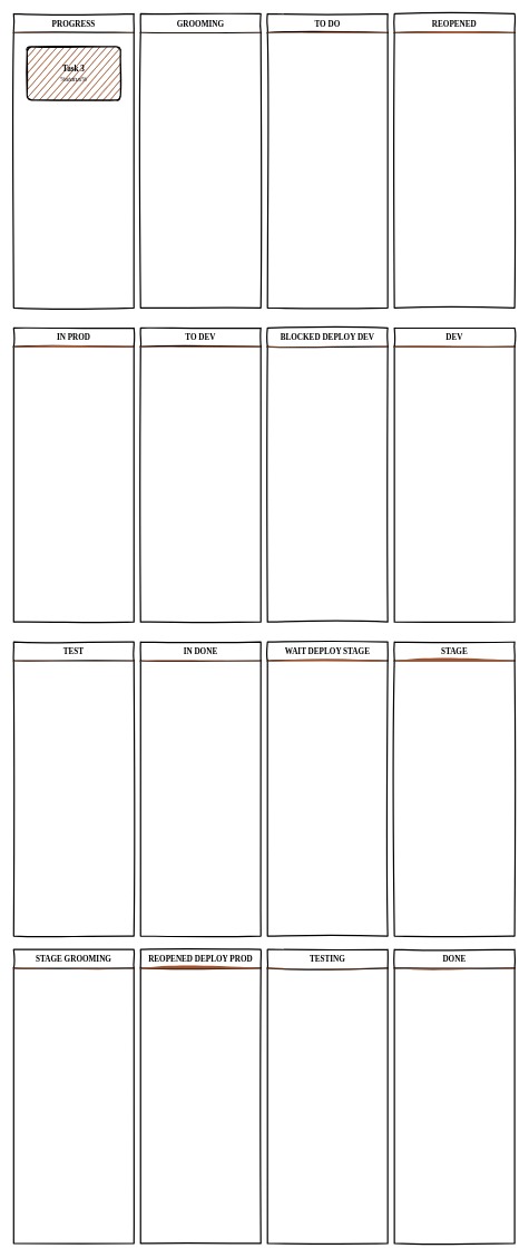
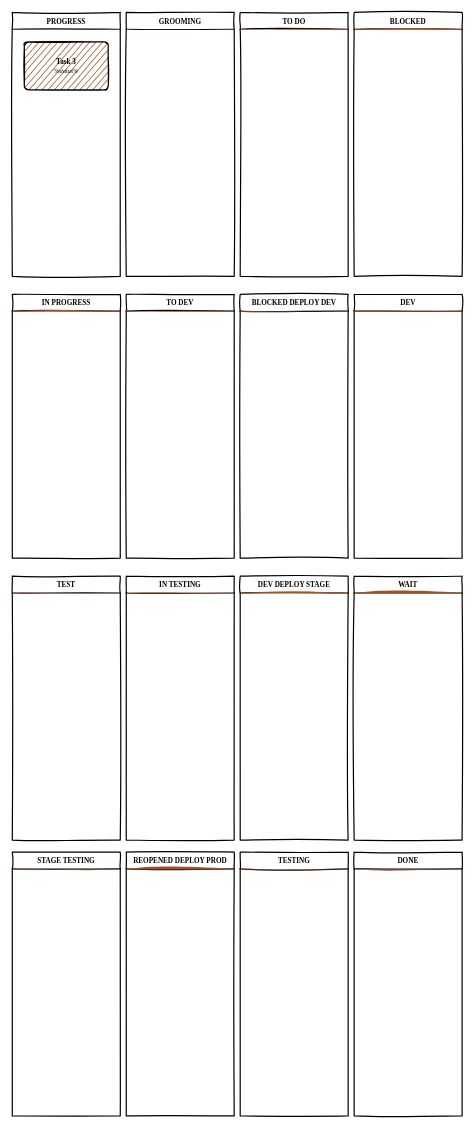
- <mxCell id="8" value="REOPENED" style="swimlane;strokeWidth=2;fontFamily=Permanent Marker;html=0;startSize=1;verticalAlign=bottom;spacingBottom=5;points=[];childLayout=stackLayout;stackBorder=20;stackSpacing=20;resizeLast=0;resizeParent=1;horizontalStack=0;collapsible=0;sketch=1;strokeColor=none;fillStyle=solid;fillColor=#A0522D;" vertex="1" parent="7"><mxGeometry y="28" width="180" height="412" as="geometry" /></mxCell>
+ <mxCell id="8" value="BLOCKED" style="swimlane;strokeWidth=2;fontFamily=Permanent Marker;html=0;startSize=1;verticalAlign=bottom;spacingBottom=5;points=[];childLayout=stackLayout;stackBorder=20;stackSpacing=20;resizeLast=0;resizeParent=1;horizontalStack=0;collapsible=0;sketch=1;strokeColor=none;fillStyle=solid;fillColor=#A0522D;" vertex="1" parent="7"><mxGeometry y="28" width="180" height="412" as="geometry" /></mxCell>
- <mxCell id="10" value="IN PROD" style="swimlane;strokeWidth=2;fontFamily=Permanent Marker;html=0;startSize=1;verticalAlign=bottom;spacingBottom=5;points=[];childLayout=stackLayout;stackBorder=20;stackSpacing=20;resizeLast=0;resizeParent=1;horizontalStack=0;collapsible=0;sketch=1;strokeColor=none;fillStyle=solid;fillColor=#A0522D;" vertex="1" parent="9"><mxGeometry y="28" width="180" height="412" as="geometry" /></mxCell>
+ <mxCell id="10" value="IN PROGRESS" style="swimlane;strokeWidth=2;fontFamily=Permanent Marker;html=0;startSize=1;verticalAlign=bottom;spacingBottom=5;points=[];childLayout=stackLayout;stackBorder=20;stackSpacing=20;resizeLast=0;resizeParent=1;horizontalStack=0;collapsible=0;sketch=1;strokeColor=none;fillStyle=solid;fillColor=#A0522D;" vertex="1" parent="9"><mxGeometry y="28" width="180" height="412" as="geometry" /></mxCell>
- <mxCell id="22" value="IN DONE" style="swimlane;strokeWidth=2;fontFamily=Permanent Marker;html=0;startSize=1;verticalAlign=bottom;spacingBottom=5;points=[];childLayout=stackLayout;stackBorder=20;stackSpacing=20;resizeLast=0;resizeParent=1;horizontalStack=0;collapsible=0;sketch=1;strokeColor=none;fillStyle=solid;fillColor=#A0522D;" vertex="1" parent="21"><mxGeometry y="28" width="180" height="412" as="geometry" /></mxCell>
+ <mxCell id="22" value="IN TESTING" style="swimlane;strokeWidth=2;fontFamily=Permanent Marker;html=0;startSize=1;verticalAlign=bottom;spacingBottom=5;points=[];childLayout=stackLayout;stackBorder=20;stackSpacing=20;resizeLast=0;resizeParent=1;horizontalStack=0;collapsible=0;sketch=1;strokeColor=none;fillStyle=solid;fillColor=#A0522D;" vertex="1" parent="21"><mxGeometry y="28" width="180" height="412" as="geometry" /></mxCell>
- <mxCell id="24" value="WAIT DEPLOY STAGE" style="swimlane;strokeWidth=2;fontFamily=Permanent Marker;html=0;startSize=1;verticalAlign=bottom;spacingBottom=5;points=[];childLayout=stackLayout;stackBorder=20;stackSpacing=20;resizeLast=0;resizeParent=1;horizontalStack=0;collapsible=0;sketch=1;strokeColor=none;fillStyle=solid;fillColor=#A0522D;" vertex="1" parent="23"><mxGeometry y="28" width="180" height="412" as="geometry" /></mxCell>
+ <mxCell id="24" value="DEV DEPLOY STAGE" style="swimlane;strokeWidth=2;fontFamily=Permanent Marker;html=0;startSize=1;verticalAlign=bottom;spacingBottom=5;points=[];childLayout=stackLayout;stackBorder=20;stackSpacing=20;resizeLast=0;resizeParent=1;horizontalStack=0;collapsible=0;sketch=1;strokeColor=none;fillStyle=solid;fillColor=#A0522D;" vertex="1" parent="23"><mxGeometry y="28" width="180" height="412" as="geometry" /></mxCell>
- <mxCell id="26" value="STAGE" style="swimlane;strokeWidth=2;fontFamily=Permanent Marker;html=0;startSize=1;verticalAlign=bottom;spacingBottom=5;points=[];childLayout=stackLayout;stackBorder=20;stackSpacing=20;resizeLast=0;resizeParent=1;horizontalStack=0;collapsible=0;sketch=1;strokeColor=none;fillStyle=solid;fillColor=#A0522D;" vertex="1" parent="25"><mxGeometry y="28" width="180" height="412" as="geometry" /></mxCell>
+ <mxCell id="26" value="WAIT" style="swimlane;strokeWidth=2;fontFamily=Permanent Marker;html=0;startSize=1;verticalAlign=bottom;spacingBottom=5;points=[];childLayout=stackLayout;stackBorder=20;stackSpacing=20;resizeLast=0;resizeParent=1;horizontalStack=0;collapsible=0;sketch=1;strokeColor=none;fillStyle=solid;fillColor=#A0522D;" vertex="1" parent="25"><mxGeometry y="28" width="180" height="412" as="geometry" /></mxCell>
- <mxCell id="28" value="STAGE GROOMING" style="swimlane;strokeWidth=2;fontFamily=Permanent Marker;html=0;startSize=1;verticalAlign=bottom;spacingBottom=5;points=[];childLayout=stackLayout;stackBorder=20;stackSpacing=20;resizeLast=0;resizeParent=1;horizontalStack=0;collapsible=0;sketch=1;strokeColor=none;fillStyle=solid;fillColor=#A0522D;" vertex="1" parent="27"><mxGeometry y="28" width="180" height="412" as="geometry" /></mxCell>
+ <mxCell id="28" value="STAGE TESTING" style="swimlane;strokeWidth=2;fontFamily=Permanent Marker;html=0;startSize=1;verticalAlign=bottom;spacingBottom=5;points=[];childLayout=stackLayout;stackBorder=20;stackSpacing=20;resizeLast=0;resizeParent=1;horizontalStack=0;collapsible=0;sketch=1;strokeColor=none;fillStyle=solid;fillColor=#A0522D;" vertex="1" parent="27"><mxGeometry y="28" width="180" height="412" as="geometry" /></mxCell>
